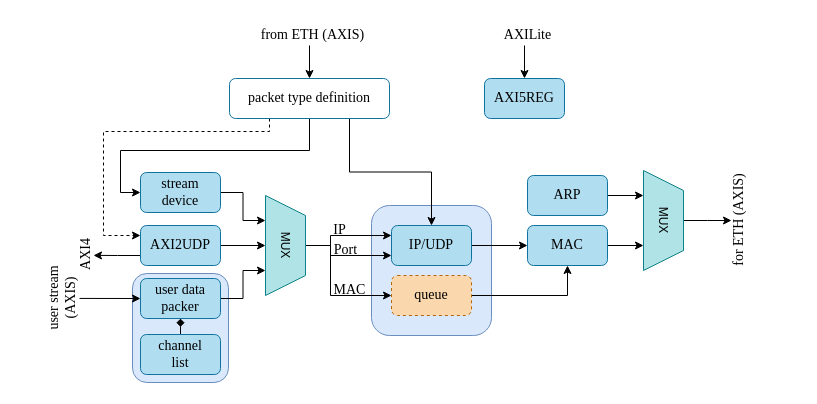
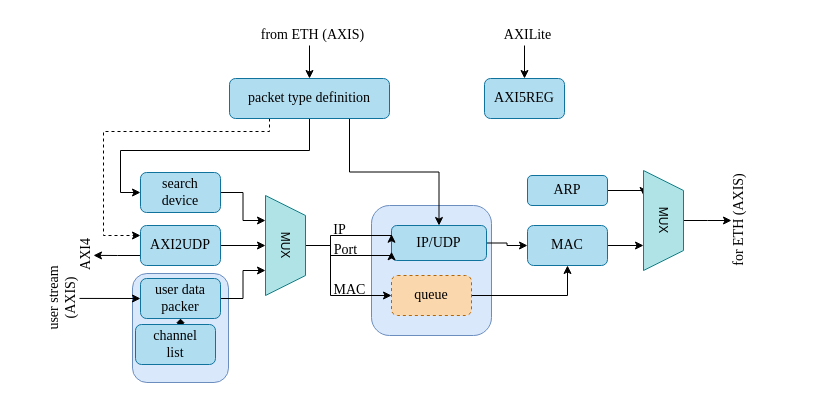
- <mxCell id="32" value="packet type definition" style="rounded=1;whiteSpace=wrap;html=1;fontFamily=Times New Roman;fontSize=14;fillColor=#ffffff;strokeColor=#10739e;" parent="1" vertex="1"><mxGeometry x="229" y="78" width="160" height="40" as="geometry" /></mxCell>
+ <mxCell id="32" value="packet type definition" style="rounded=1;whiteSpace=wrap;html=1;fontFamily=Times New Roman;fontSize=14;fillColor=#b1ddf0;strokeColor=#10739e;" parent="1" vertex="1"><mxGeometry x="229" y="78" width="160" height="40" as="geometry" /></mxCell>
- <mxCell id="22" value="stream&lt;br&gt;device" style="rounded=1;whiteSpace=wrap;html=1;fontFamily=Times New Roman;fontSize=14;fillColor=#b1ddf0;strokeColor=#10739e;" parent="1" vertex="1"><mxGeometry x="140" y="172" width="80" height="40" as="geometry" /></mxCell>
+ <mxCell id="22" value="search&lt;br&gt;device" style="rounded=1;whiteSpace=wrap;html=1;fontFamily=Times New Roman;fontSize=14;fillColor=#b1ddf0;strokeColor=#10739e;" parent="1" vertex="1"><mxGeometry x="140" y="172" width="80" height="40" as="geometry" /></mxCell>
- <mxCell id="9" value="ARP" style="rounded=1;whiteSpace=wrap;html=1;fontFamily=Times New Roman;fontSize=14;fillColor=#b1ddf0;strokeColor=#10739e;" parent="1" vertex="1"><mxGeometry x="527" y="175" width="80" height="40" as="geometry" /></mxCell>
+ <mxCell id="9" value="ARP" style="rounded=1;whiteSpace=wrap;html=1;fontFamily=Times New Roman;fontSize=14;fillColor=#b1ddf0;strokeColor=#10739e;" parent="1" vertex="1"><mxGeometry x="527" y="175" width="80" height="30" as="geometry" /></mxCell>
- <mxCell id="5" value="IP/UDP" style="rounded=1;whiteSpace=wrap;html=1;fontFamily=Times New Roman;fontSize=14;fillColor=#b1ddf0;strokeColor=#10739e;" parent="1" vertex="1"><mxGeometry x="391" y="225" width="80" height="40" as="geometry" /></mxCell>
+ <mxCell id="5" value="IP/UDP" style="rounded=1;whiteSpace=wrap;html=1;fontFamily=Times New Roman;fontSize=14;fillColor=#b1ddf0;strokeColor=#10739e;" parent="1" vertex="1"><mxGeometry x="391" y="225" width="95" height="35" as="geometry" /></mxCell>
- <mxCell id="34" value="channel&lt;br&gt;list" style="rounded=1;whiteSpace=wrap;html=1;fontFamily=Times New Roman;fontSize=14;fillColor=#b1ddf0;strokeColor=#10739e;" parent="1" vertex="1"><mxGeometry x="140" y="334" width="80" height="40" as="geometry" /></mxCell>
+ <mxCell id="34" value="channel&lt;br&gt;list" style="rounded=1;whiteSpace=wrap;html=1;fontFamily=Times New Roman;fontSize=14;fillColor=#b1ddf0;strokeColor=#10739e;" parent="1" vertex="1"><mxGeometry x="135" y="324" width="80" height="40" as="geometry" /></mxCell>
